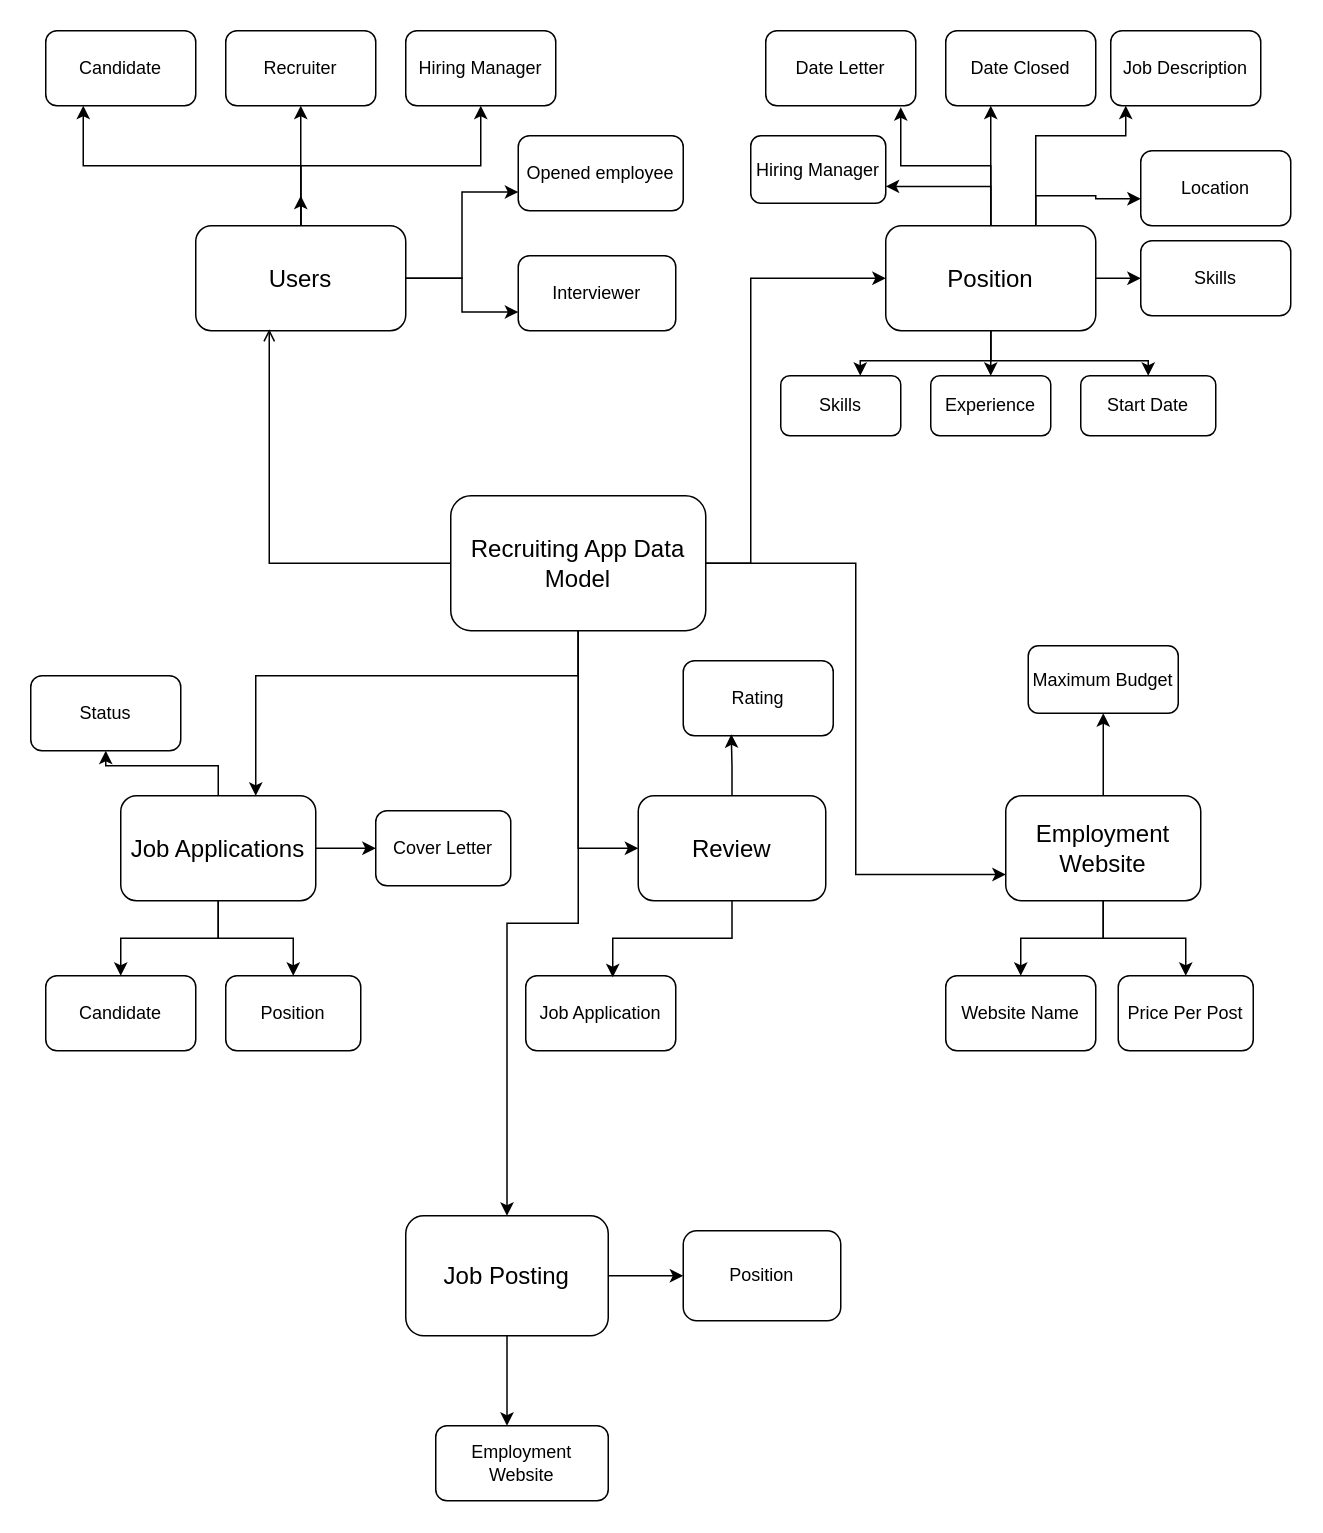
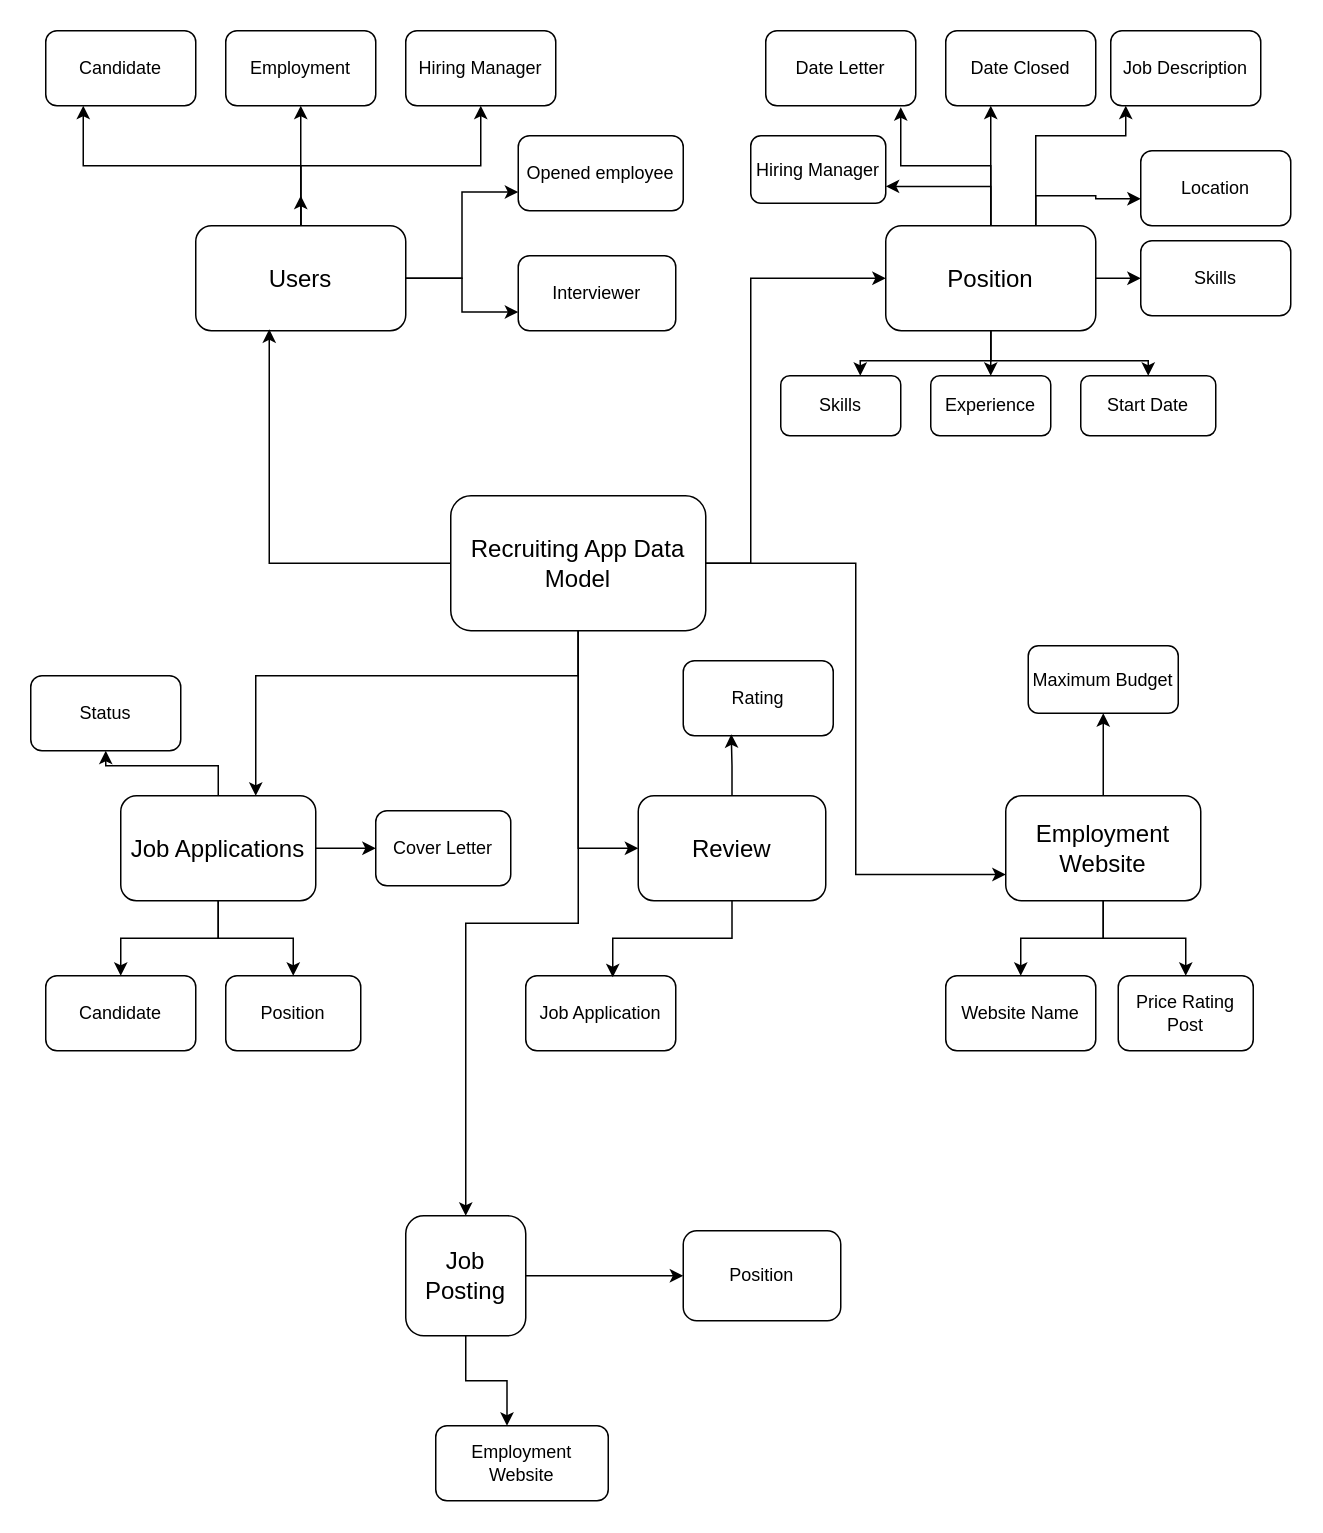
- <mxCell id="16" value="Recruiter" style="rounded=1;whiteSpace=wrap;html=1;" vertex="1" parent="1"><mxGeometry x="150" y="20" width="100" height="50" as="geometry" /></mxCell>
+ <mxCell id="16" value="Employment" style="rounded=1;whiteSpace=wrap;html=1;" vertex="1" parent="1"><mxGeometry x="150" y="20" width="100" height="50" as="geometry" /></mxCell>
- <mxCell id="55" style="edgeStyle=orthogonalEdgeStyle;rounded=0;orthogonalLoop=1;jettySize=auto;html=1;entryX=0.35;entryY=0.986;entryDx=0;entryDy=0;entryPerimeter=0;endArrow=open;" edge="1" parent="1" source="7" target="14"><mxGeometry relative="1" as="geometry" /></mxCell>
+ <mxCell id="55" style="edgeStyle=orthogonalEdgeStyle;rounded=0;orthogonalLoop=1;jettySize=auto;html=1;entryX=0.35;entryY=0.986;entryDx=0;entryDy=0;entryPerimeter=0;" edge="1" parent="1" source="7" target="14"><mxGeometry relative="1" as="geometry" /></mxCell>
- <mxCell id="61" value="Price Per Post" style="rounded=1;whiteSpace=wrap;html=1;" vertex="1" parent="1"><mxGeometry x="745" y="650" width="90" height="50" as="geometry" /></mxCell>
+ <mxCell id="61" value="Price Rating Post" style="rounded=1;whiteSpace=wrap;html=1;" vertex="1" parent="1"><mxGeometry x="745" y="650" width="90" height="50" as="geometry" /></mxCell>
- <mxCell id="53" value="&lt;font size=&quot;3&quot;&gt;Job Posting&lt;/font&gt;" style="rounded=1;whiteSpace=wrap;html=1;" vertex="1" parent="1"><mxGeometry x="270" y="810" width="135" height="80" as="geometry" /></mxCell>
+ <mxCell id="53" value="&lt;font size=&quot;3&quot;&gt;Job Posting&lt;/font&gt;" style="rounded=1;whiteSpace=wrap;html=1;" vertex="1" parent="1"><mxGeometry x="270" y="810" width="80" height="80" as="geometry" /></mxCell>
